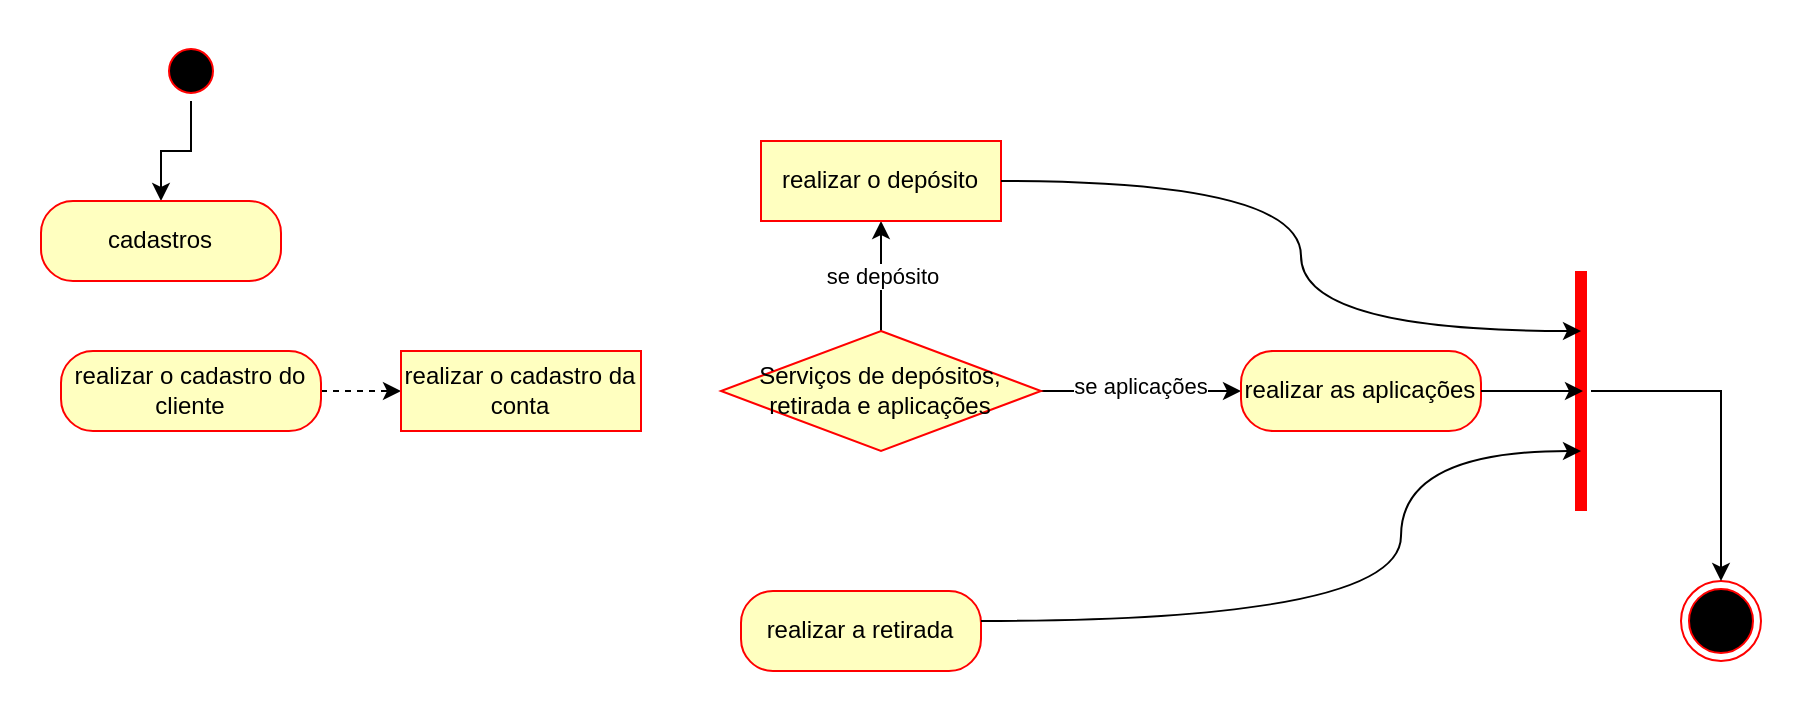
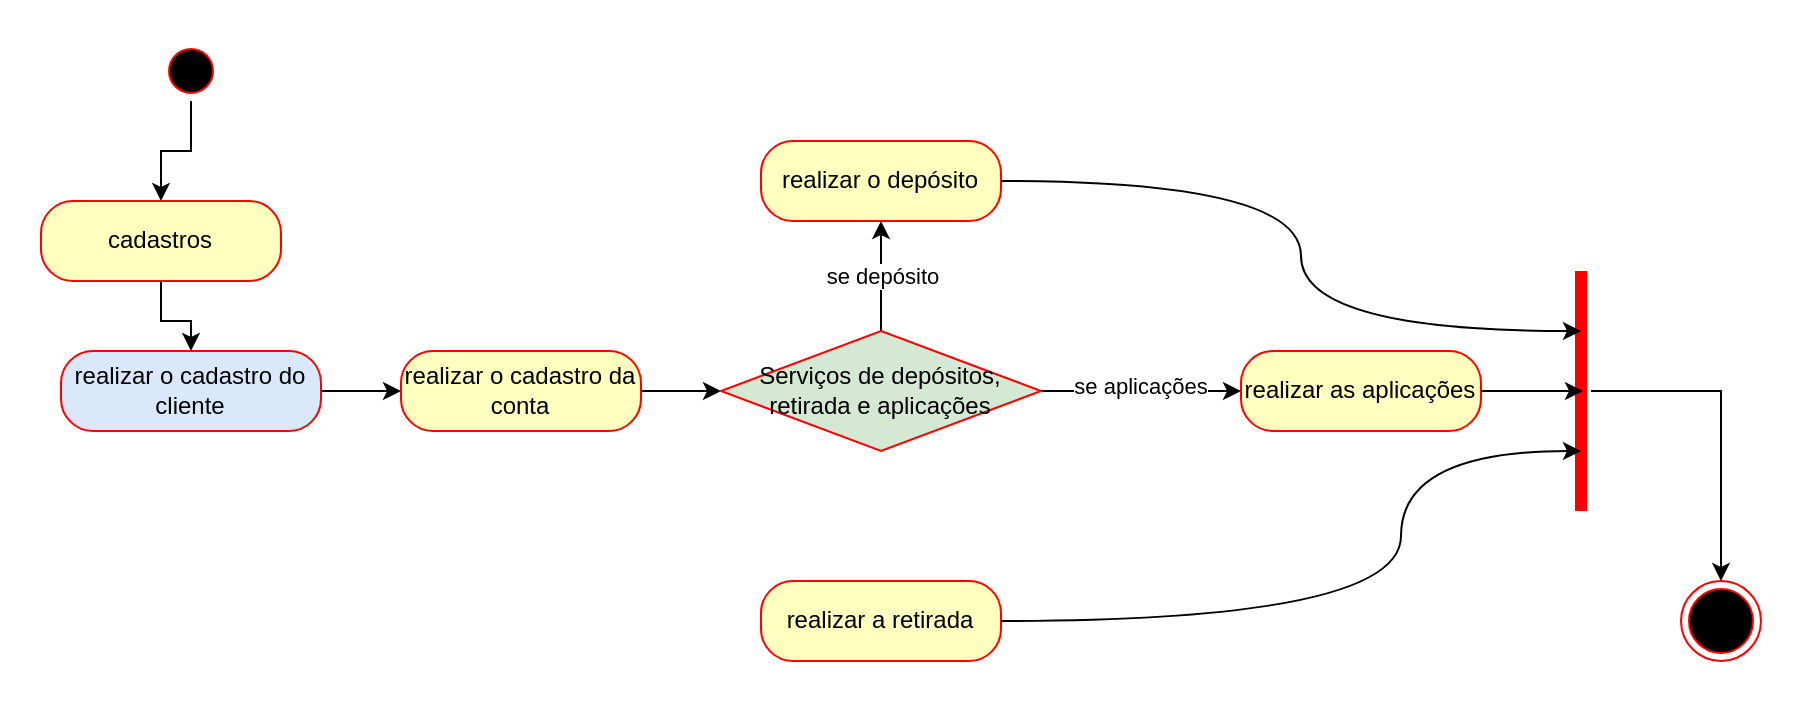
- <mxCell id="16" value="realizar o depósito" style="whiteSpace=wrap;html=1;arcSize=40;fontColor=#000000;fillColor=#ffffc0;strokeColor=#ff0000;rounded=0;" vertex="1" parent="1"><mxGeometry x="380" y="70" width="120" height="40" as="geometry" /></mxCell>
+ <mxCell id="16" value="realizar o depósito" style="rounded=1;whiteSpace=wrap;html=1;arcSize=40;fontColor=#000000;fillColor=#ffffc0;strokeColor=#ff0000;" vertex="1" parent="1"><mxGeometry x="380" y="70" width="120" height="40" as="geometry" /></mxCell>
+ <mxCell id="4" style="edgeStyle=orthogonalEdgeStyle;rounded=0;orthogonalLoop=1;jettySize=auto;html=1;entryX=0.5;entryY=0;entryDx=0;entryDy=0;" edge="1" parent="1" source="5" target="7"><mxGeometry relative="1" as="geometry" /></mxCell>
- <mxCell id="7" value="realizar o cadastro do cliente" style="rounded=1;whiteSpace=wrap;html=1;arcSize=40;fontColor=#000000;fillColor=#ffffc0;strokeColor=#ff0000;" vertex="1" parent="1"><mxGeometry x="30" y="175" width="130" height="40" as="geometry" /></mxCell>
+ <mxCell id="7" value="realizar o cadastro do cliente" style="rounded=1;whiteSpace=wrap;html=1;arcSize=40;fontColor=#000000;fillColor=#dae8fc;strokeColor=#ff0000;" vertex="1" parent="1"><mxGeometry x="30" y="175" width="130" height="40" as="geometry" /></mxCell>
- <mxCell id="6" style="edgeStyle=orthogonalEdgeStyle;rounded=0;orthogonalLoop=1;jettySize=auto;html=1;entryX=0;entryY=0.5;entryDx=0;entryDy=0;dashed=1;" edge="1" parent="1" source="7" target="9"><mxGeometry relative="1" as="geometry" /></mxCell>
+ <mxCell id="6" style="edgeStyle=orthogonalEdgeStyle;rounded=0;orthogonalLoop=1;jettySize=auto;html=1;entryX=0;entryY=0.5;entryDx=0;entryDy=0;" edge="1" parent="1" source="7" target="9"><mxGeometry relative="1" as="geometry" /></mxCell>
- <mxCell id="9" value="realizar o cadastro da conta" style="whiteSpace=wrap;html=1;arcSize=40;fontColor=#000000;fillColor=#ffffc0;strokeColor=#ff0000;rounded=0;" vertex="1" parent="1"><mxGeometry x="200" y="175" width="120" height="40" as="geometry" /></mxCell>
+ <mxCell id="9" value="realizar o cadastro da conta" style="rounded=1;whiteSpace=wrap;html=1;arcSize=40;fontColor=#000000;fillColor=#ffffc0;strokeColor=#ff0000;" vertex="1" parent="1"><mxGeometry x="200" y="175" width="120" height="40" as="geometry" /></mxCell>
+ <mxCell id="8" style="edgeStyle=orthogonalEdgeStyle;rounded=0;orthogonalLoop=1;jettySize=auto;html=1;entryX=0;entryY=0.5;entryDx=0;entryDy=0;" edge="1" parent="1" source="9" target="14"><mxGeometry relative="1" as="geometry" /></mxCell>
- <mxCell id="14" value="Serviços de depósitos, retirada e aplicações" style="rhombus;whiteSpace=wrap;html=1;fontColor=#000000;fillColor=#ffffc0;strokeColor=#ff0000;" vertex="1" parent="1"><mxGeometry x="360" y="165" width="160" height="60" as="geometry" /></mxCell>
+ <mxCell id="14" value="Serviços de depósitos, retirada e aplicações" style="rhombus;whiteSpace=wrap;html=1;fontColor=#000000;fillColor=#d5e8d4;strokeColor=#ff0000;" vertex="1" parent="1"><mxGeometry x="360" y="165" width="160" height="60" as="geometry" /></mxCell>
- <mxCell id="17" value="realizar a retirada" style="rounded=1;whiteSpace=wrap;html=1;arcSize=40;fontColor=#000000;fillColor=#ffffc0;strokeColor=#ff0000;" vertex="1" parent="1"><mxGeometry x="370" y="295" width="120" height="40" as="geometry" /></mxCell>
+ <mxCell id="17" value="realizar a retirada" style="rounded=1;whiteSpace=wrap;html=1;arcSize=40;fontColor=#000000;fillColor=#ffffc0;strokeColor=#ff0000;" vertex="1" parent="1"><mxGeometry x="380" y="290" width="120" height="40" as="geometry" /></mxCell>
